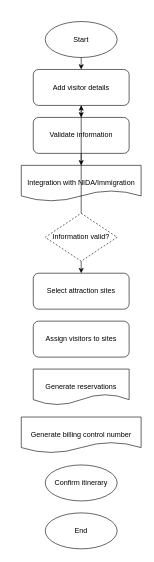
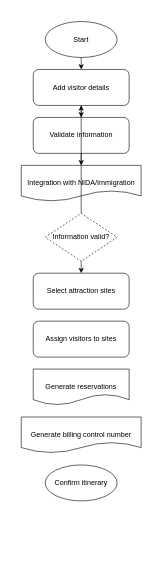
- <mxCell id="22" value="End" style="ellipse;whiteSpace=wrap;html=1;" vertex="1" parent="1"><mxGeometry x="60" y="840" width="120" height="60" as="geometry" /></mxCell>
